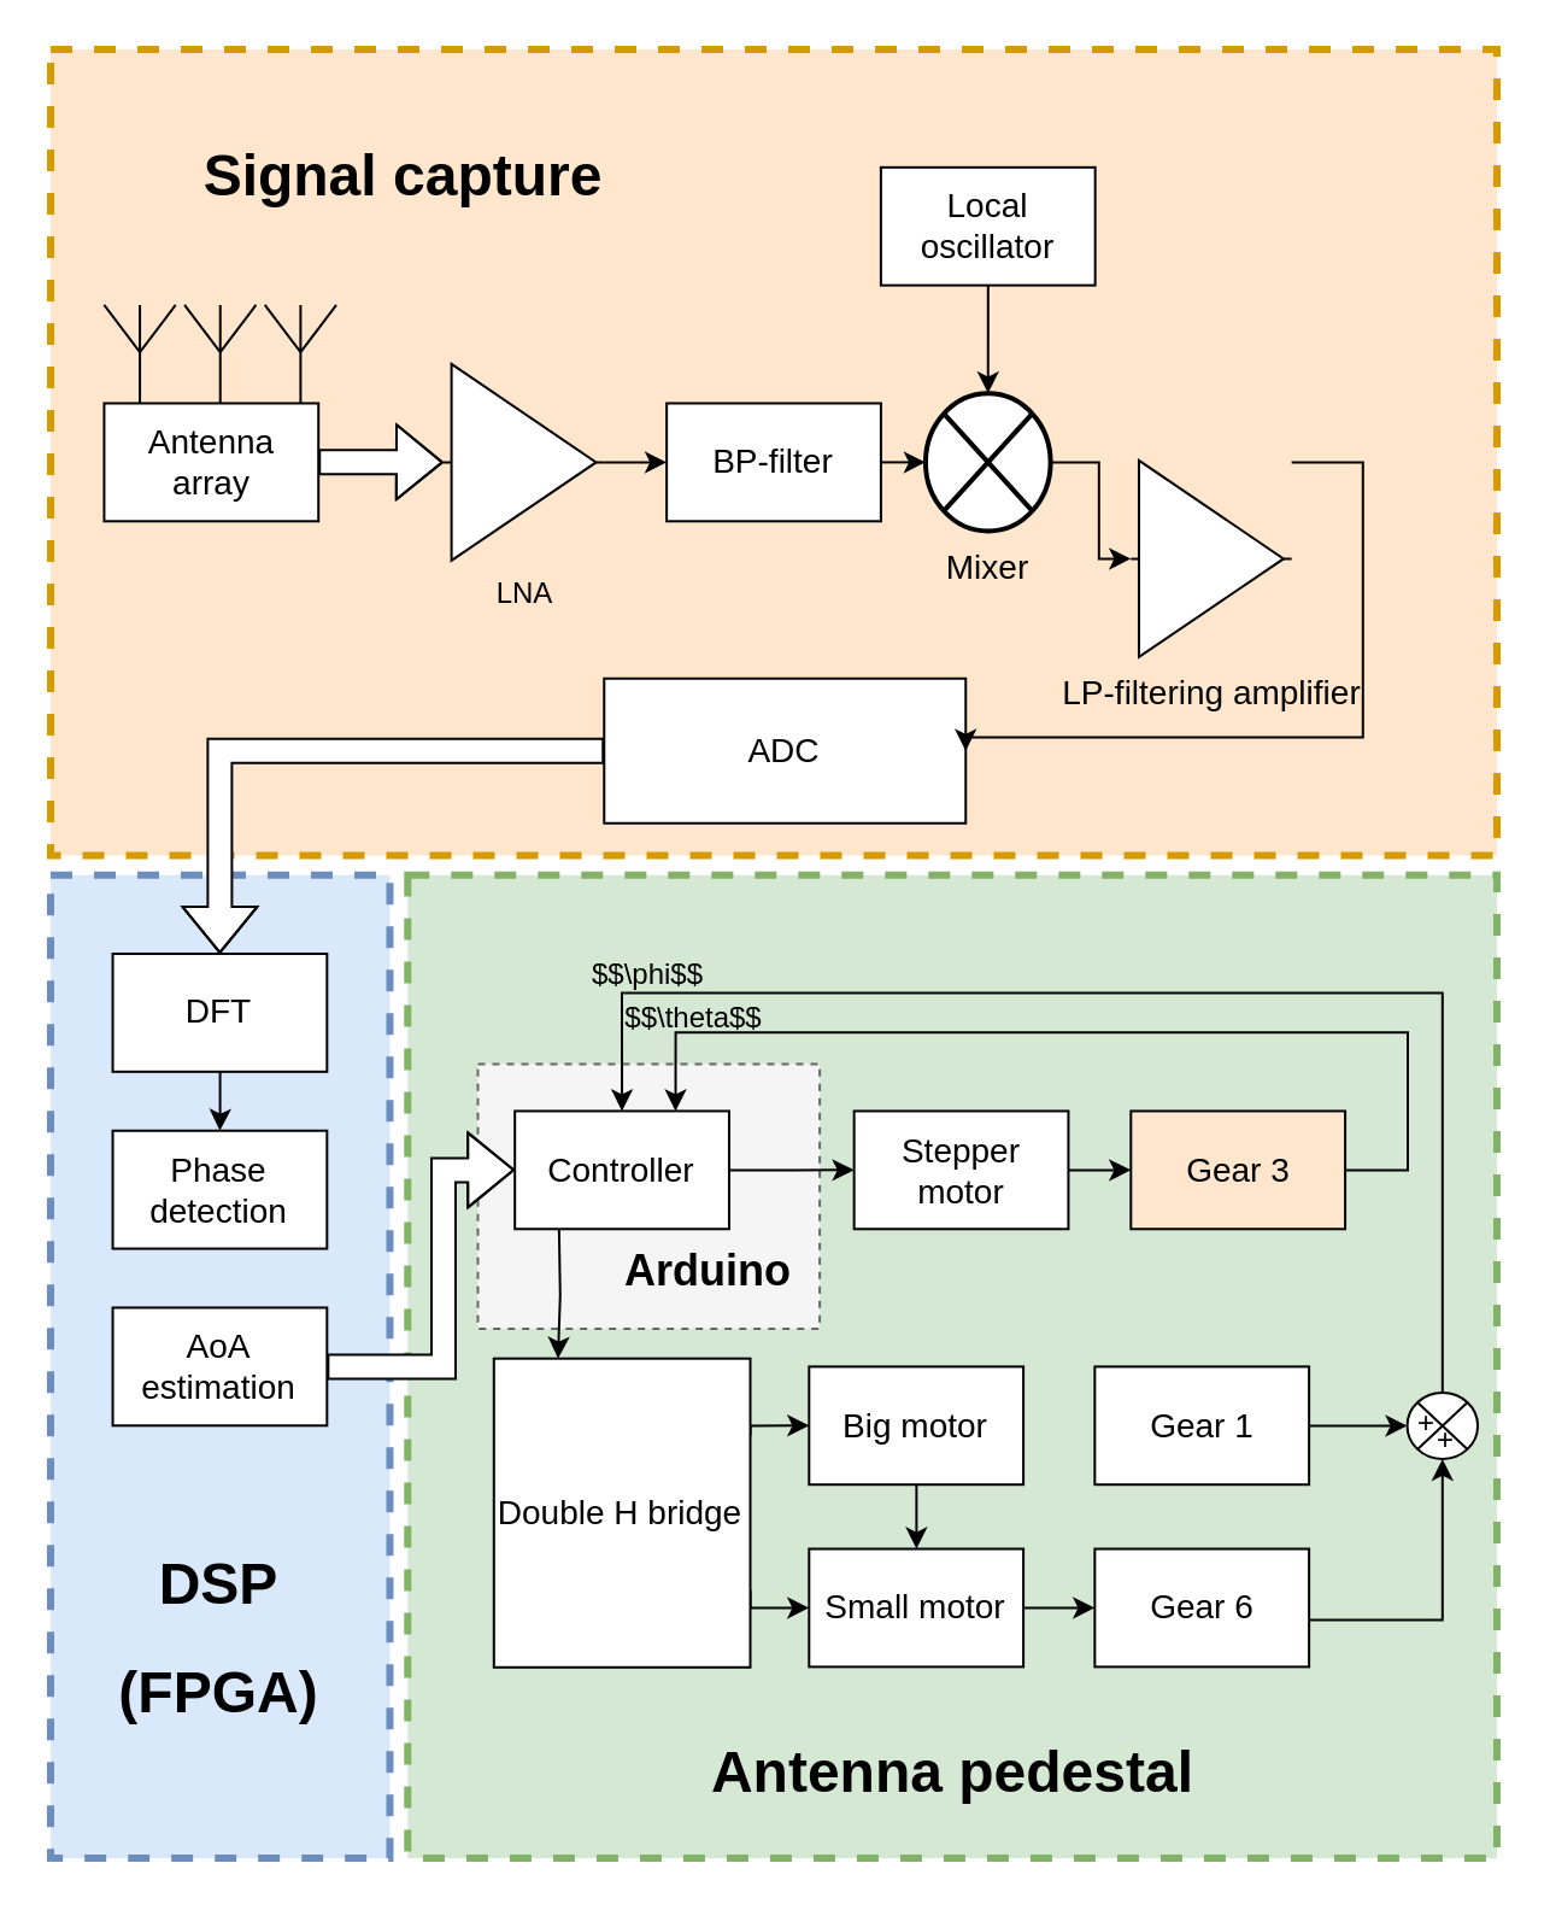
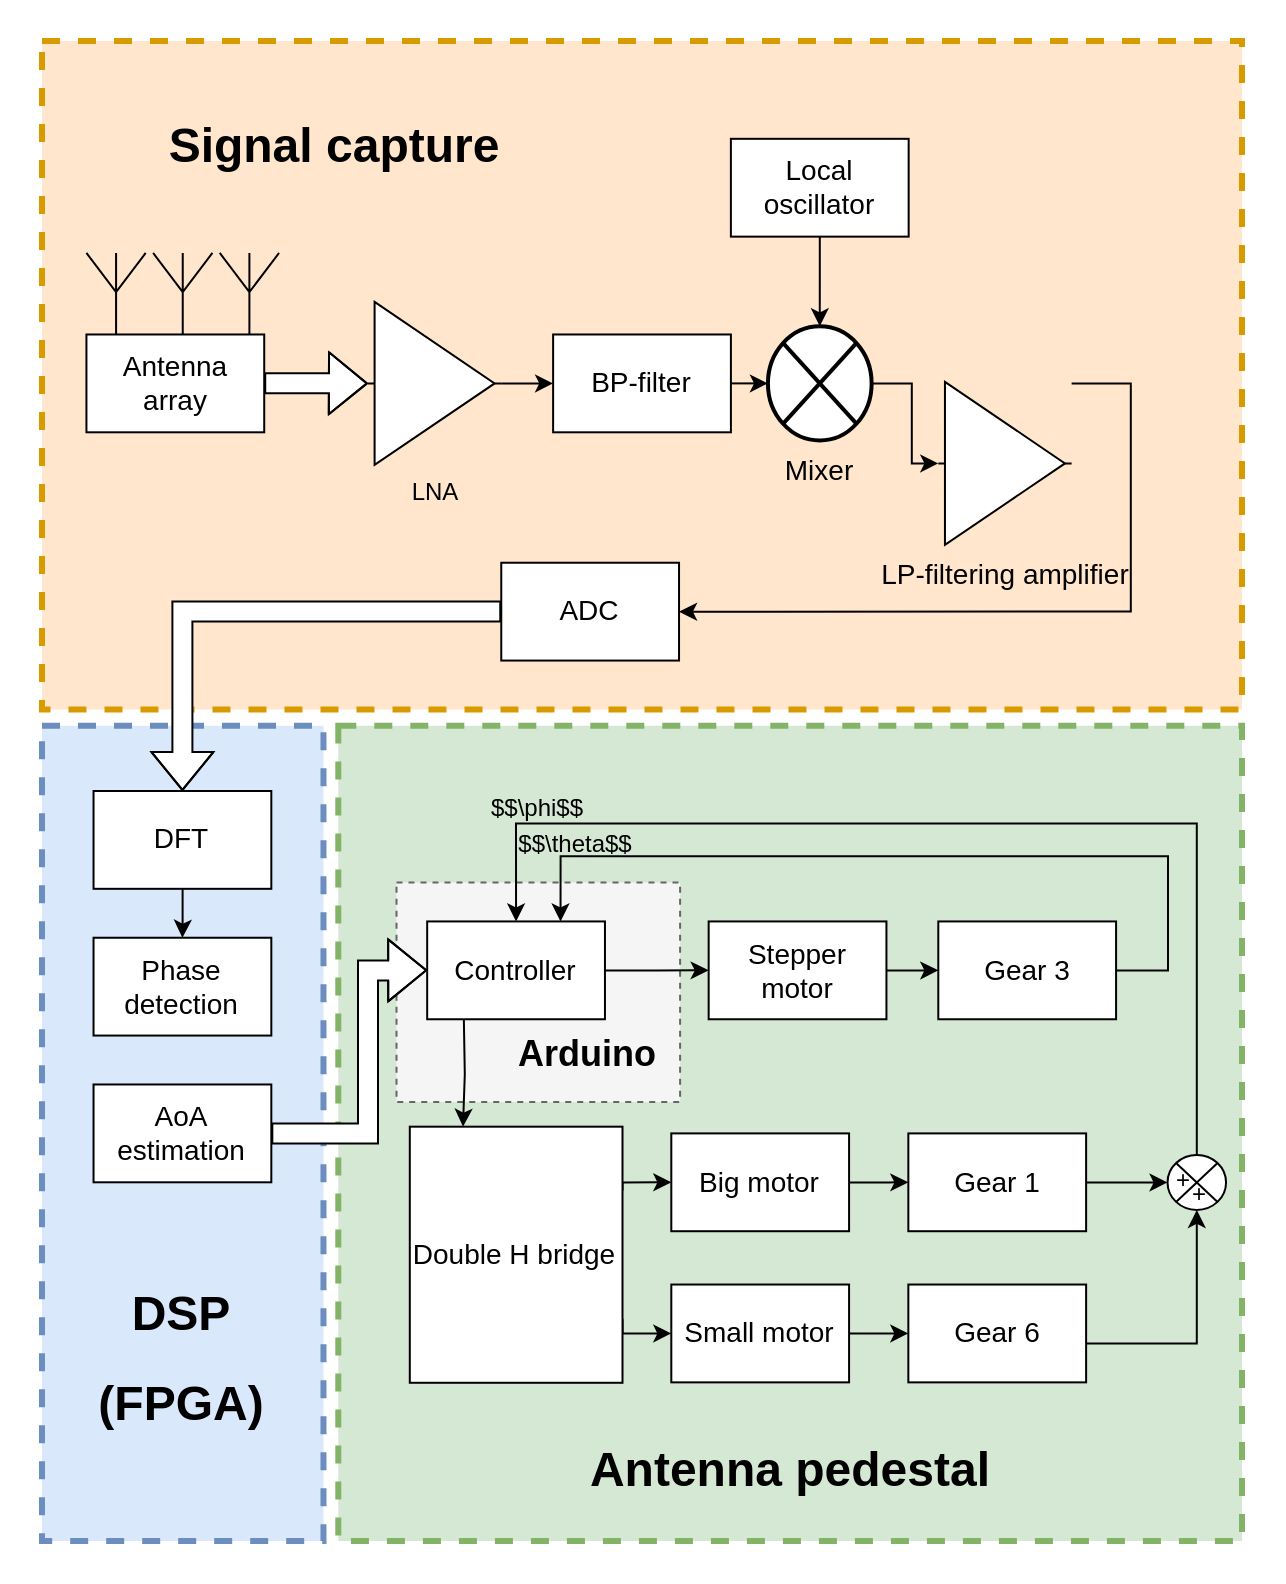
- <mxCell id="23" value="&lt;font style=&quot;font-size: 14px&quot;&gt;ADC&lt;/font&gt;" style="rounded=0;whiteSpace=wrap;html=1;" parent="3" vertex="1"><mxGeometry x="229.63" y="260.87" width="150" height="60" as="geometry" /></mxCell>
+ <mxCell id="23" value="&lt;font style=&quot;font-size: 14px&quot;&gt;ADC&lt;/font&gt;" style="rounded=0;whiteSpace=wrap;html=1;" parent="3" vertex="1"><mxGeometry x="229.63" y="260.87" width="88.889" height="48.913" as="geometry" /></mxCell>
- <mxCell id="32" value="&lt;font style=&quot;font-size: 14px&quot;&gt;Gear 3&lt;/font&gt;" style="rounded=0;whiteSpace=wrap;html=1;strokeWidth=1;fillColor=#ffe6cc;" parent="3" vertex="1"><mxGeometry x="448.148" y="440.217" width="88.889" height="48.913" as="geometry" /></mxCell>
+ <mxCell id="32" value="&lt;font style=&quot;font-size: 14px&quot;&gt;Gear 3&lt;/font&gt;" style="rounded=0;whiteSpace=wrap;html=1;strokeWidth=1;" parent="3" vertex="1"><mxGeometry x="448.148" y="440.217" width="88.889" height="48.913" as="geometry" /></mxCell>
- <mxCell id="40" style="edgeStyle=orthogonalEdgeStyle;rounded=0;orthogonalLoop=1;jettySize=auto;html=1;" parent="3" source="37" target="36" edge="1"><mxGeometry relative="1" as="geometry" /></mxCell>
+ <mxCell id="40" style="edgeStyle=orthogonalEdgeStyle;rounded=0;orthogonalLoop=1;jettySize=auto;html=1;entryX=0;entryY=0.5;entryDx=0;entryDy=0;" parent="3" source="37" target="39" edge="1"><mxGeometry relative="1" as="geometry" /></mxCell>
